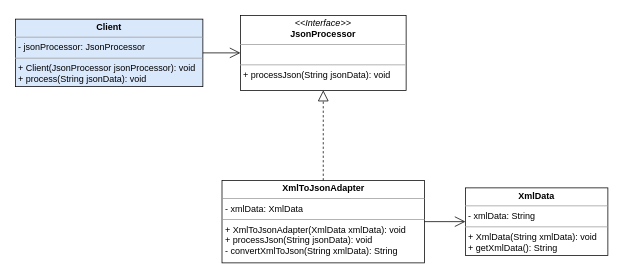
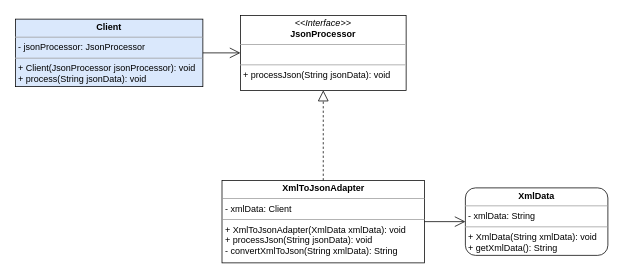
- <mxCell id="4" value="&lt;p style=&quot;margin:0px;margin-top:4px;text-align:center;&quot;&gt;&lt;b&gt;XmlToJsonAdapter&lt;/b&gt;&lt;br&gt;&lt;/p&gt;&lt;hr size=&quot;1&quot;&gt;&lt;p style=&quot;margin:0px;margin-left:4px;&quot;&gt;- xmlData: XmlData&lt;/p&gt;&lt;hr size=&quot;1&quot;&gt;&lt;p style=&quot;margin:0px;margin-left:4px;&quot;&gt;+ XmlToJsonAdapter(XmlData xmlData): void&lt;/p&gt;&lt;p style=&quot;margin:0px;margin-left:4px;&quot;&gt;+&amp;nbsp;processJson(String jsonData): void&lt;/p&gt;&lt;p style=&quot;margin:0px;margin-left:4px;&quot;&gt;-&amp;nbsp;convertXmlToJson(String xmlData): String&lt;/p&gt;" style="verticalAlign=top;align=left;overflow=fill;fontSize=12;fontFamily=Helvetica;html=1;whiteSpace=wrap;" vertex="1" parent="1"><mxGeometry x="295.5" y="240" width="270" height="110" as="geometry" /></mxCell>
+ <mxCell id="4" value="&lt;p style=&quot;margin:0px;margin-top:4px;text-align:center;&quot;&gt;&lt;b&gt;XmlToJsonAdapter&lt;/b&gt;&lt;br&gt;&lt;/p&gt;&lt;hr size=&quot;1&quot;&gt;&lt;p style=&quot;margin:0px;margin-left:4px;&quot;&gt;- xmlData: Client&lt;/p&gt;&lt;hr size=&quot;1&quot;&gt;&lt;p style=&quot;margin:0px;margin-left:4px;&quot;&gt;+ XmlToJsonAdapter(XmlData xmlData): void&lt;/p&gt;&lt;p style=&quot;margin:0px;margin-left:4px;&quot;&gt;+&amp;nbsp;processJson(String jsonData): void&lt;/p&gt;&lt;p style=&quot;margin:0px;margin-left:4px;&quot;&gt;-&amp;nbsp;convertXmlToJson(String xmlData): String&lt;/p&gt;" style="verticalAlign=top;align=left;overflow=fill;fontSize=12;fontFamily=Helvetica;html=1;whiteSpace=wrap;" vertex="1" parent="1"><mxGeometry x="295.5" y="240" width="270" height="110" as="geometry" /></mxCell>
- <mxCell id="3" value="&lt;p style=&quot;margin:0px;margin-top:4px;text-align:center;&quot;&gt;&lt;b&gt;XmlData&lt;/b&gt;&lt;br&gt;&lt;/p&gt;&lt;hr size=&quot;1&quot;&gt;&lt;p style=&quot;margin:0px;margin-left:4px;&quot;&gt;- xmlData: String&lt;/p&gt;&lt;hr size=&quot;1&quot;&gt;&lt;p style=&quot;margin:0px;margin-left:4px;&quot;&gt;+ XmlData(String xmlData): void&lt;/p&gt;&lt;p style=&quot;margin:0px;margin-left:4px;&quot;&gt;+&amp;nbsp;getXmlData(): String&lt;/p&gt;" style="verticalAlign=top;align=left;overflow=fill;fontSize=12;fontFamily=Helvetica;html=1;whiteSpace=wrap;" vertex="1" parent="1"><mxGeometry x="620" y="250" width="190" height="90" as="geometry" /></mxCell>
+ <mxCell id="3" value="&lt;p style=&quot;margin:0px;margin-top:4px;text-align:center;&quot;&gt;&lt;b&gt;XmlData&lt;/b&gt;&lt;br&gt;&lt;/p&gt;&lt;hr size=&quot;1&quot;&gt;&lt;p style=&quot;margin:0px;margin-left:4px;&quot;&gt;- xmlData: String&lt;/p&gt;&lt;hr size=&quot;1&quot;&gt;&lt;p style=&quot;margin:0px;margin-left:4px;&quot;&gt;+ XmlData(String xmlData): void&lt;/p&gt;&lt;p style=&quot;margin:0px;margin-left:4px;&quot;&gt;+&amp;nbsp;getXmlData(): String&lt;/p&gt;" style="verticalAlign=top;align=left;overflow=fill;fontSize=12;fontFamily=Helvetica;html=1;whiteSpace=wrap;rounded=1;" vertex="1" parent="1"><mxGeometry x="620" y="250" width="190" height="90" as="geometry" /></mxCell>
